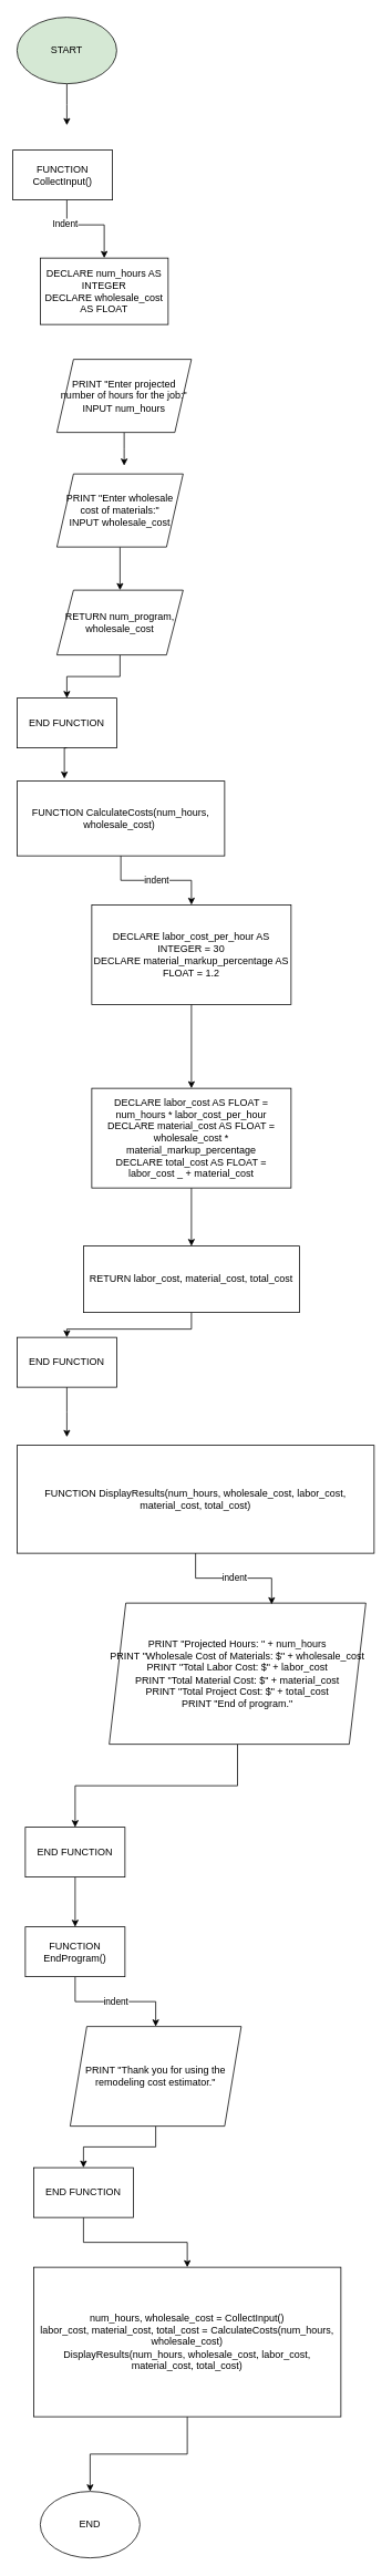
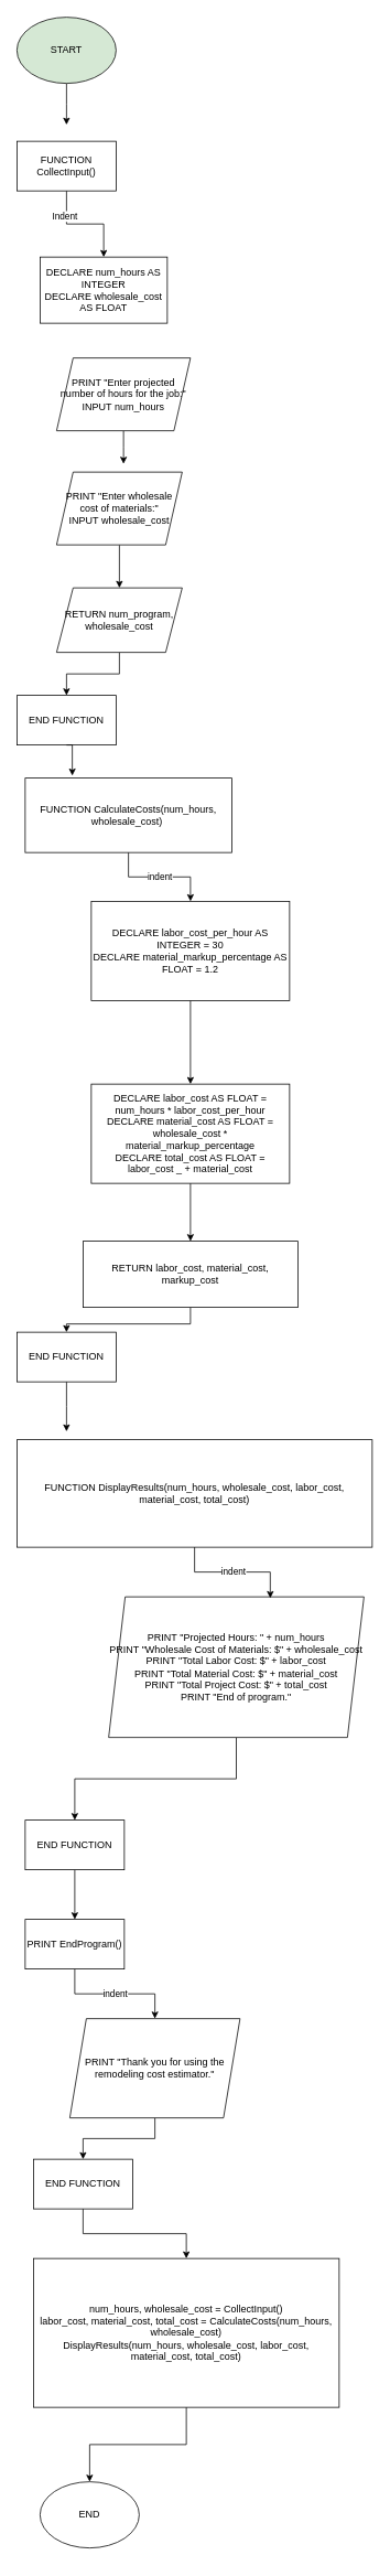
- <mxCell id="6" value="FUNCTION CollectInput()" style="rounded=0;whiteSpace=wrap;html=1;" vertex="1" parent="1"><mxGeometry x="15" y="180" width="120" height="60" as="geometry" /></mxCell>
+ <mxCell id="6" value="FUNCTION CollectInput()" style="rounded=0;whiteSpace=wrap;html=1;" vertex="1" parent="1"><mxGeometry x="20" y="170" width="120" height="60" as="geometry" /></mxCell>
- <mxCell id="18" value="FUNCTION CalculateCosts(num_hours, wholesale_cost)&amp;nbsp;" style="rounded=0;whiteSpace=wrap;html=1;" vertex="1" parent="1"><mxGeometry x="20" y="940" width="250" height="90" as="geometry" /></mxCell>
+ <mxCell id="18" value="FUNCTION CalculateCosts(num_hours, wholesale_cost)&amp;nbsp;" style="rounded=0;whiteSpace=wrap;html=1;" vertex="1" parent="1"><mxGeometry x="30" y="940" width="250" height="90" as="geometry" /></mxCell>
- <mxCell id="24" value="RETURN labor_cost, material_cost, total_cost" style="rounded=0;whiteSpace=wrap;html=1;" vertex="1" parent="1"><mxGeometry x="100" y="1500" width="260" height="80" as="geometry" /></mxCell>
+ <mxCell id="24" value="RETURN labor_cost, material_cost, markup_cost" style="rounded=0;whiteSpace=wrap;html=1;" vertex="1" parent="1"><mxGeometry x="100" y="1500" width="260" height="80" as="geometry" /></mxCell>
- <mxCell id="33" value="FUNCTION EndProgram()" style="rounded=0;whiteSpace=wrap;html=1;" vertex="1" parent="1"><mxGeometry x="30" y="2320" width="120" height="60" as="geometry" /></mxCell>
+ <mxCell id="33" value="PRINT EndProgram()" style="rounded=0;whiteSpace=wrap;html=1;" vertex="1" parent="1"><mxGeometry x="30" y="2320" width="120" height="60" as="geometry" /></mxCell>
